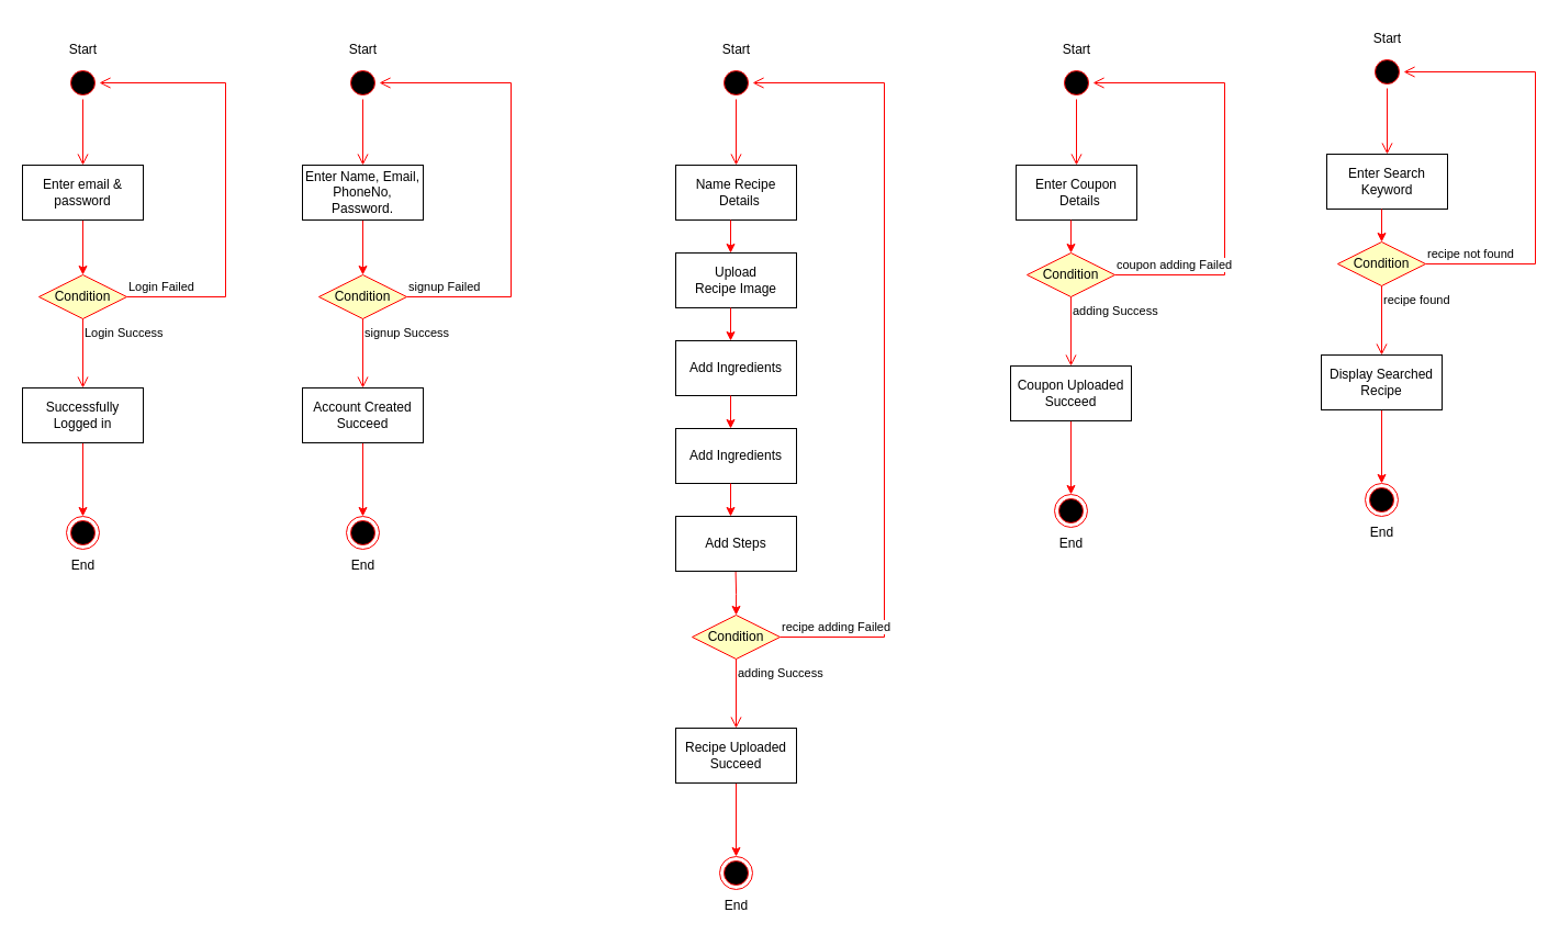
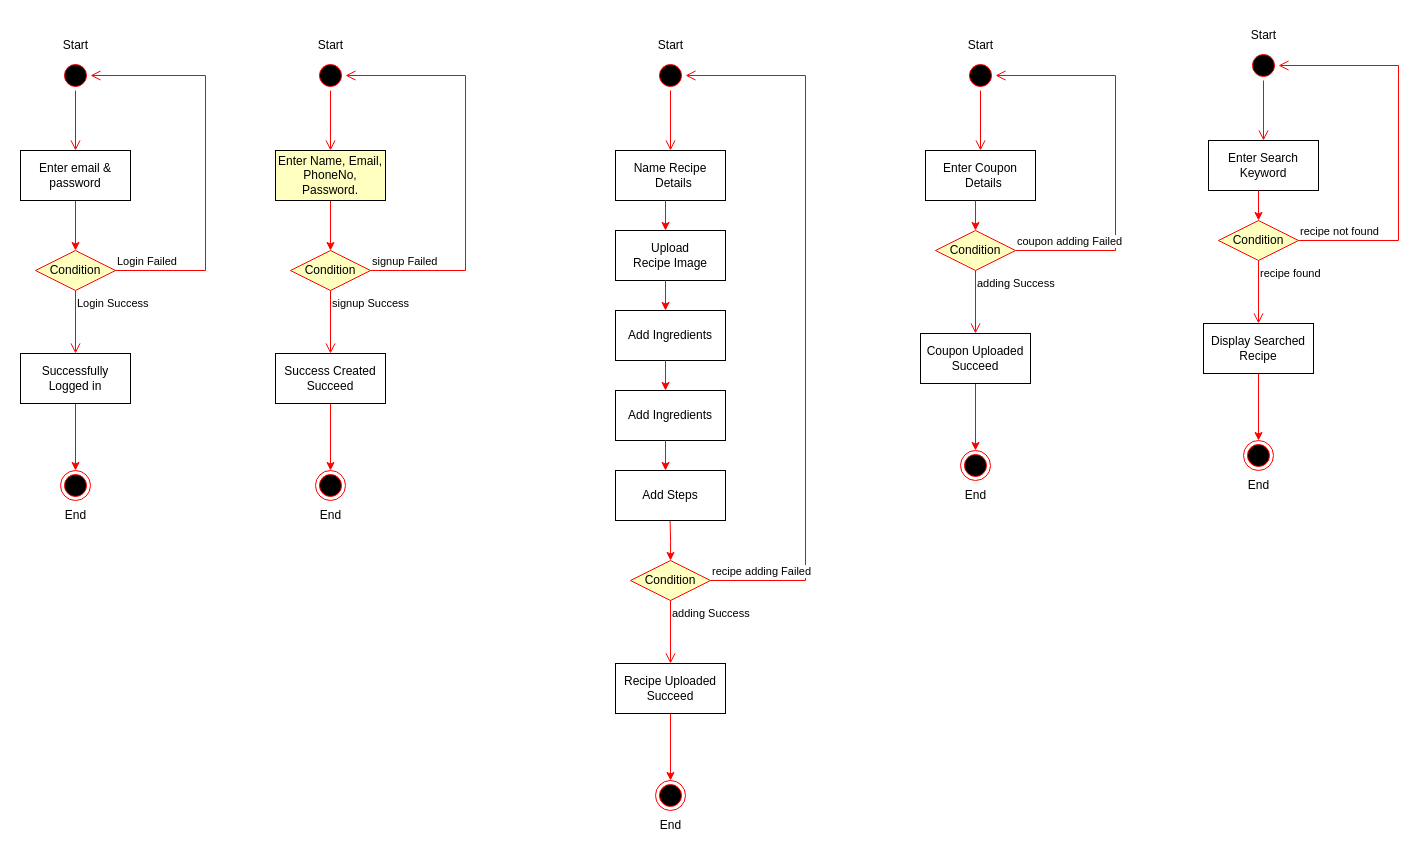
- <mxCell id="17" value="Enter Name, Email, PhoneNo, Password." style="html=1;whiteSpace=wrap;" vertex="1" parent="1"><mxGeometry x="275" y="150" width="110" height="50" as="geometry" /></mxCell>
+ <mxCell id="17" value="Enter Name, Email, PhoneNo, Password." style="html=1;whiteSpace=wrap;fillColor=#ffffc0;" vertex="1" parent="1"><mxGeometry x="275" y="150" width="110" height="50" as="geometry" /></mxCell>
- <mxCell id="22" value="Account Created Succeed" style="html=1;whiteSpace=wrap;" vertex="1" parent="1"><mxGeometry x="275" y="353" width="110" height="50" as="geometry" /></mxCell>
+ <mxCell id="22" value="Success Created Succeed" style="html=1;whiteSpace=wrap;" vertex="1" parent="1"><mxGeometry x="275" y="353" width="110" height="50" as="geometry" /></mxCell>
